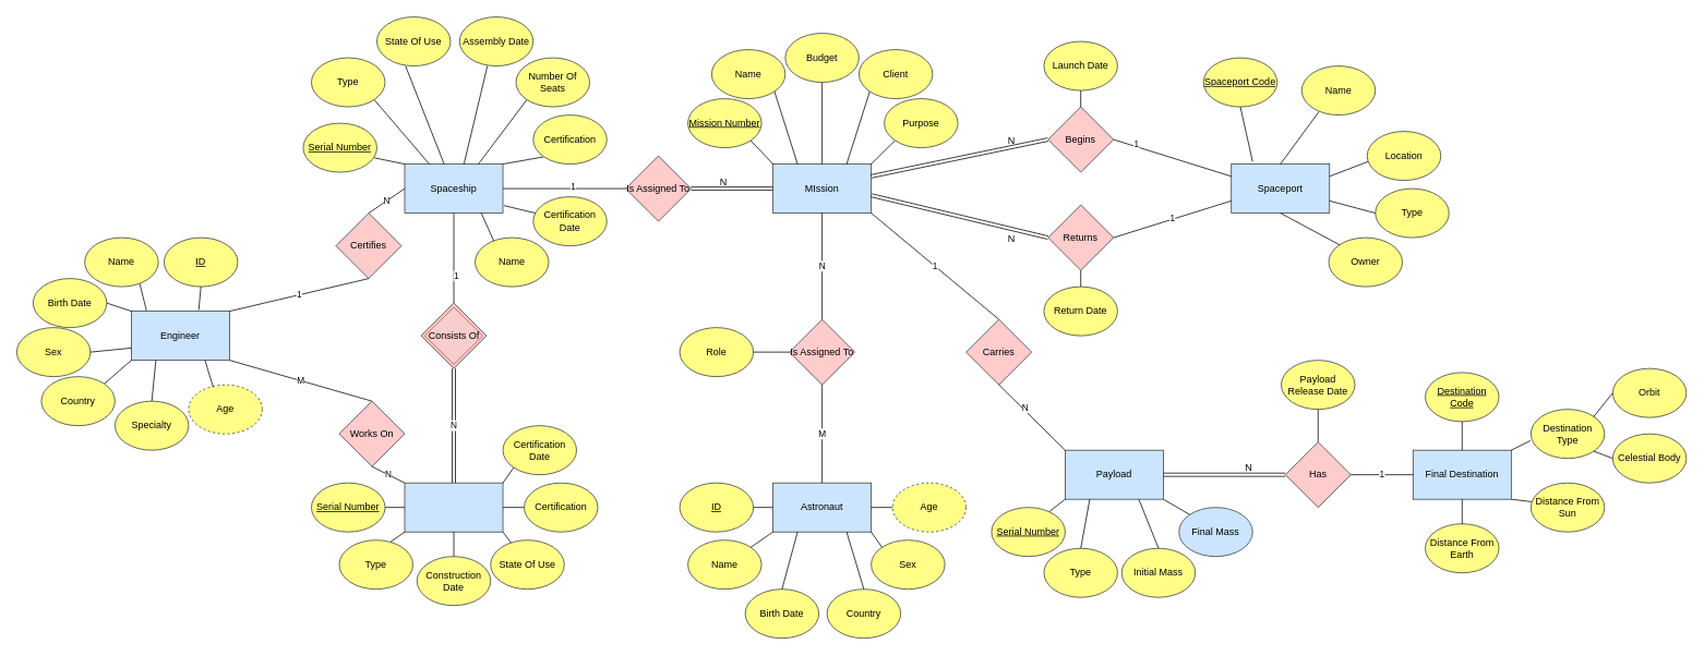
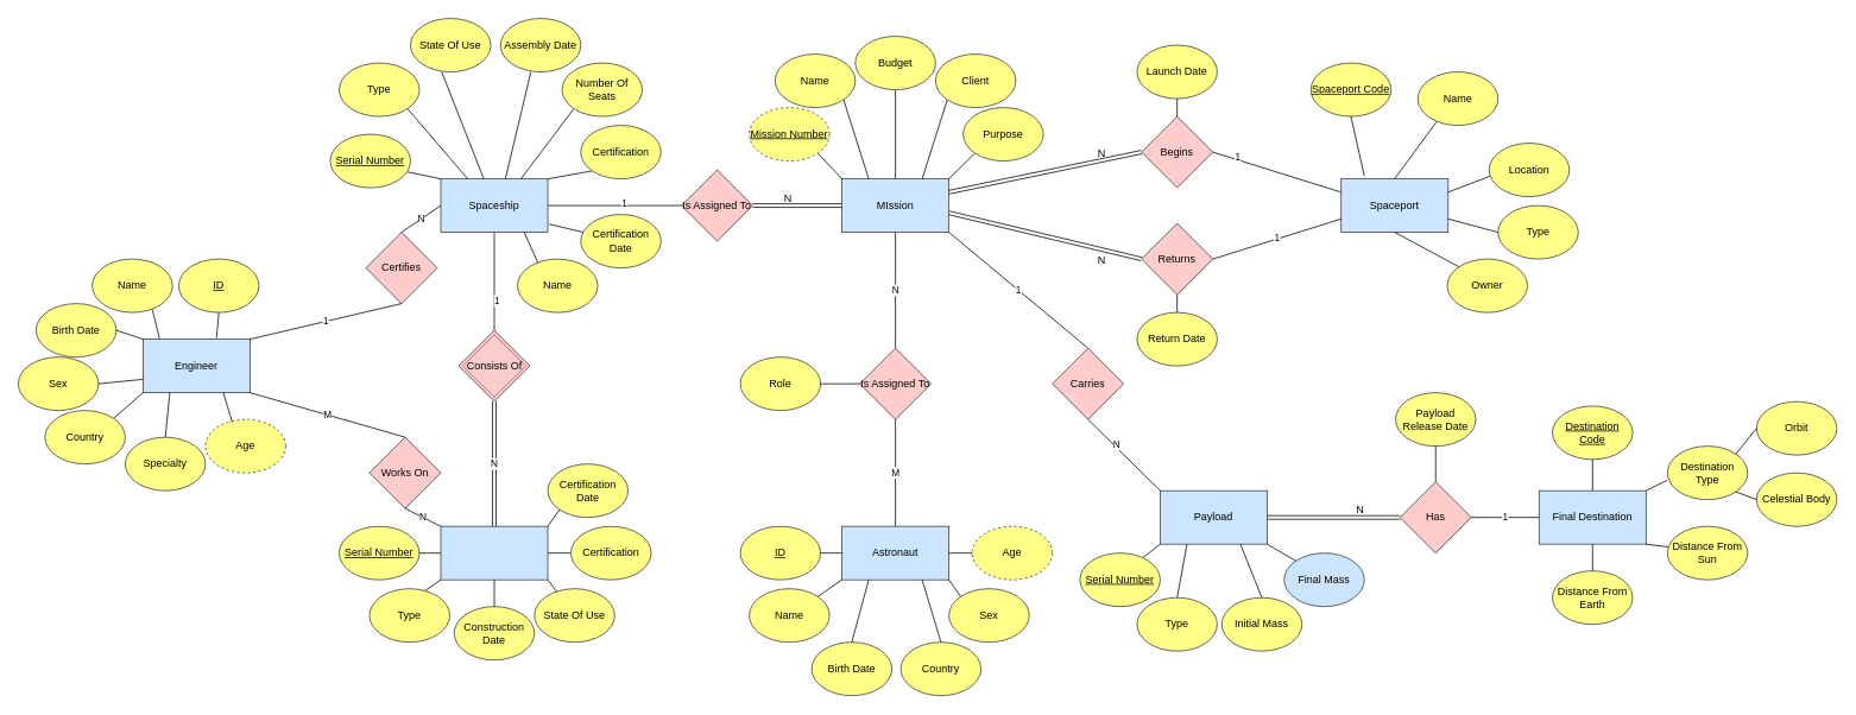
- <mxCell id="122" value="&lt;u&gt;Mission Number&lt;/u&gt;" style="ellipse;whiteSpace=wrap;html=1;fillColor=#ffff88;strokeColor=#36393d;" vertex="1" parent="1"><mxGeometry x="840" y="120" width="90" height="60" as="geometry" /></mxCell>
+ <mxCell id="122" value="&lt;u&gt;Mission Number&lt;/u&gt;" style="ellipse;whiteSpace=wrap;html=1;fillColor=#ffff88;strokeColor=#36393d;dashed=1;" vertex="1" parent="1"><mxGeometry x="840" y="120" width="90" height="60" as="geometry" /></mxCell>
